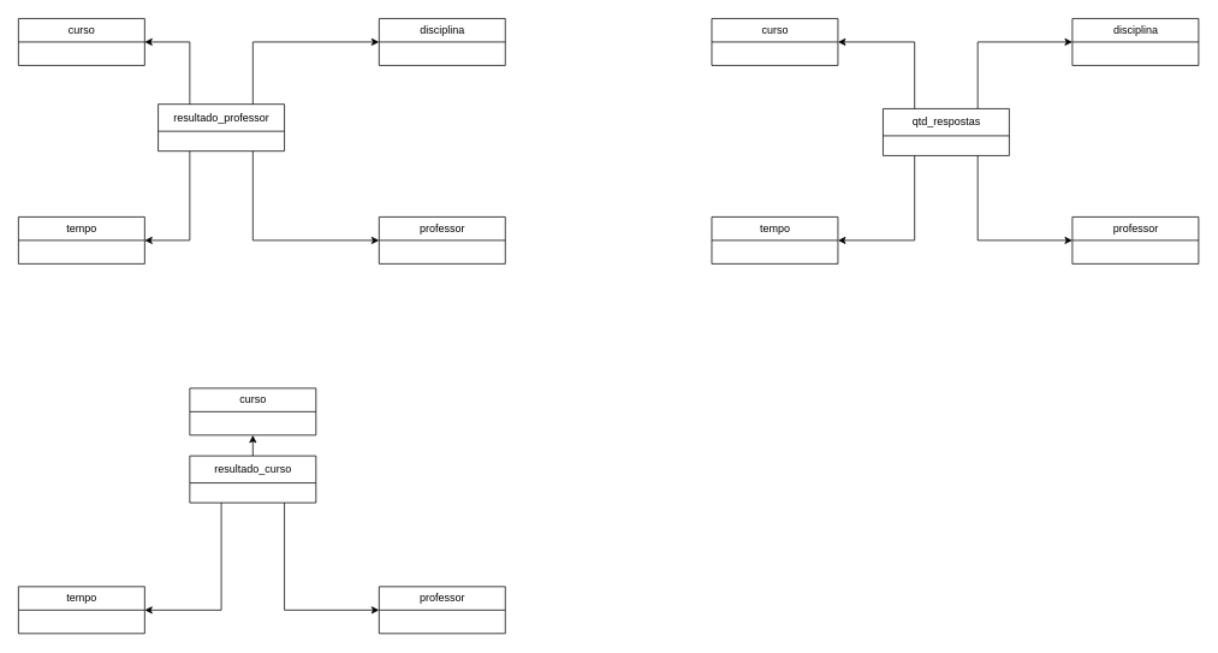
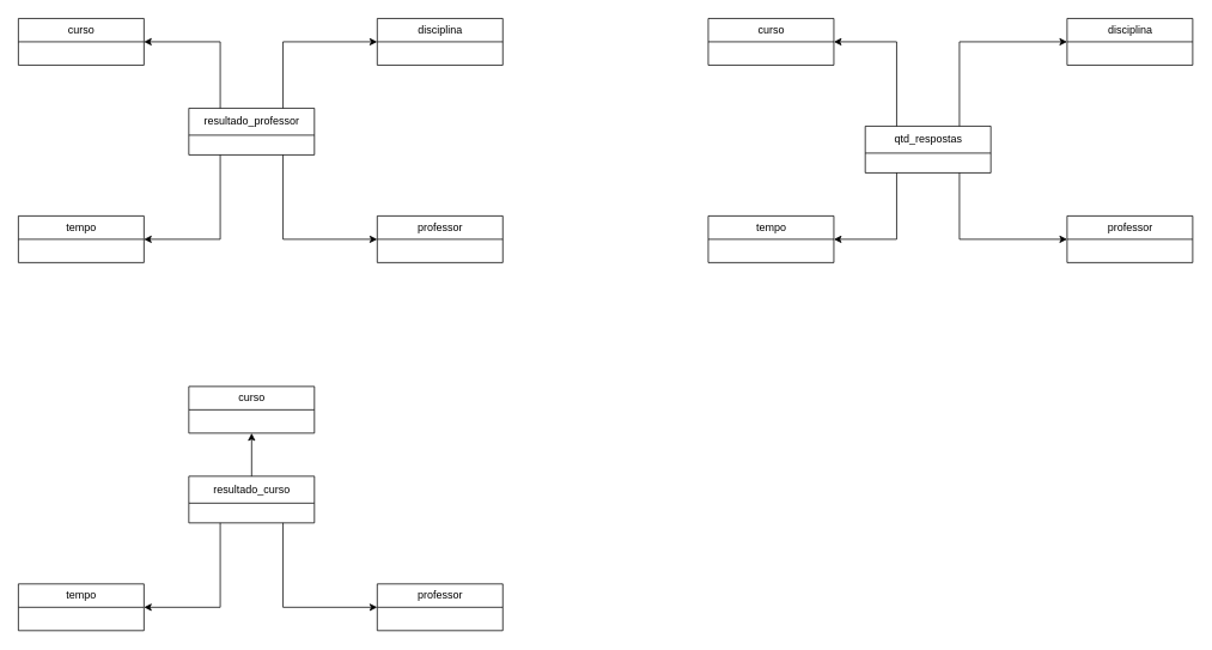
- <mxCell id="7" value="resultado_professor" style="swimlane;fontStyle=0;childLayout=stackLayout;horizontal=1;startSize=30;fillColor=none;horizontalStack=0;resizeParent=1;resizeParentMax=0;resizeLast=0;collapsible=1;marginBottom=0;html=1;" vertex="1" parent="1"><mxGeometry x="175" y="115" width="140" height="52" as="geometry" /></mxCell>
+ <mxCell id="7" value="resultado_professor" style="swimlane;fontStyle=0;childLayout=stackLayout;horizontal=1;startSize=30;fillColor=none;horizontalStack=0;resizeParent=1;resizeParentMax=0;resizeLast=0;collapsible=1;marginBottom=0;html=1;" vertex="1" parent="1"><mxGeometry x="210" y="120" width="140" height="52" as="geometry" /></mxCell>
- <mxCell id="23" value="qtd_respostas" style="swimlane;fontStyle=0;childLayout=stackLayout;horizontal=1;startSize=30;fillColor=none;horizontalStack=0;resizeParent=1;resizeParentMax=0;resizeLast=0;collapsible=1;marginBottom=0;html=1;" vertex="1" parent="1"><mxGeometry x="979" y="120" width="140" height="52" as="geometry" /></mxCell>
+ <mxCell id="23" value="qtd_respostas" style="swimlane;fontStyle=0;childLayout=stackLayout;horizontal=1;startSize=30;fillColor=none;horizontalStack=0;resizeParent=1;resizeParentMax=0;resizeLast=0;collapsible=1;marginBottom=0;html=1;" vertex="1" parent="1"><mxGeometry x="964" y="140" width="140" height="52" as="geometry" /></mxCell>
- <mxCell id="15" value="resultado_curso" style="swimlane;fontStyle=0;childLayout=stackLayout;horizontal=1;startSize=30;fillColor=none;horizontalStack=0;resizeParent=1;resizeParentMax=0;resizeLast=0;collapsible=1;marginBottom=0;html=1;" vertex="1" parent="1"><mxGeometry x="210" y="505" width="140" height="52" as="geometry" /></mxCell>
+ <mxCell id="15" value="resultado_curso" style="swimlane;fontStyle=0;childLayout=stackLayout;horizontal=1;startSize=30;fillColor=none;horizontalStack=0;resizeParent=1;resizeParentMax=0;resizeLast=0;collapsible=1;marginBottom=0;html=1;" vertex="1" parent="1"><mxGeometry x="210" y="530" width="140" height="52" as="geometry" /></mxCell>
